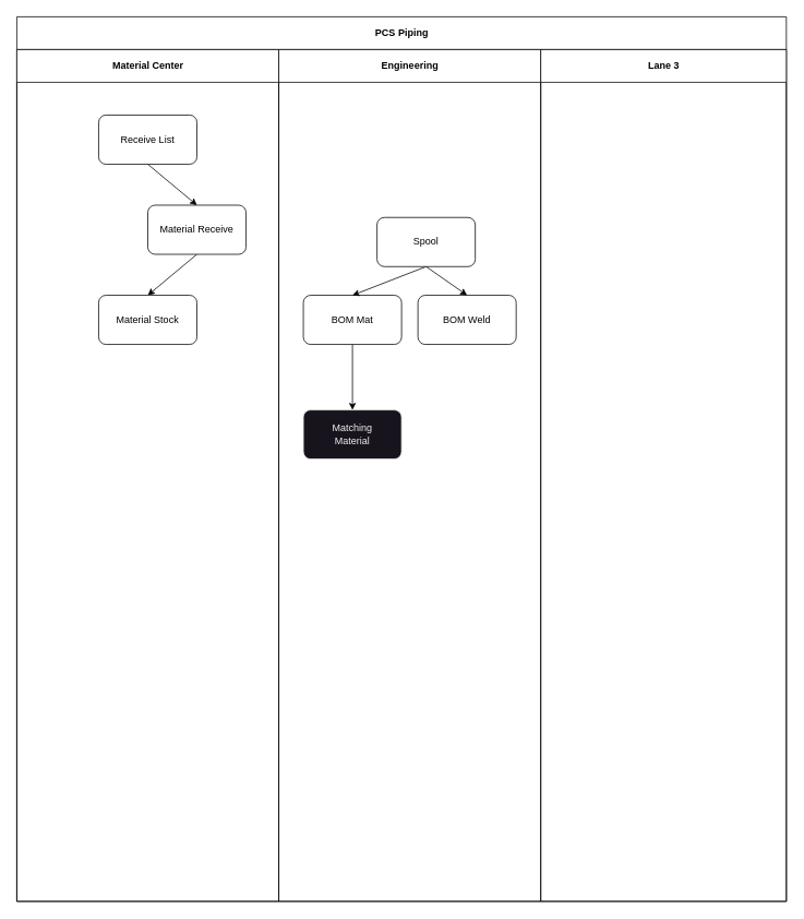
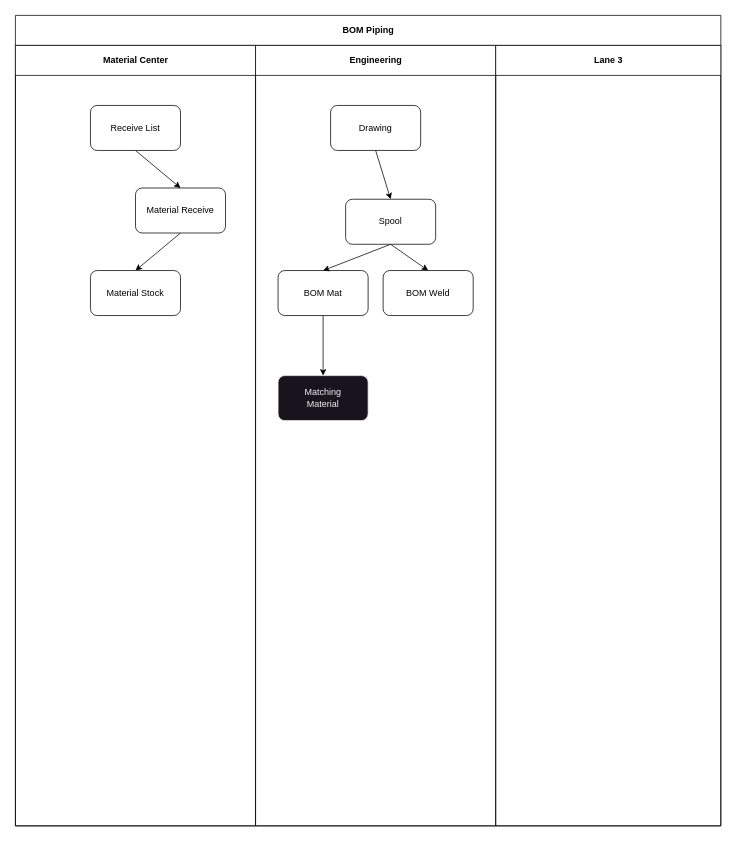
- <mxCell id="3" value="PCS Piping" style="swimlane;childLayout=stackLayout;resizeParent=1;resizeParentMax=0;startSize=40;html=1;" parent="2" vertex="1"><mxGeometry x="20" y="20" width="940" height="1080" as="geometry" /></mxCell>
+ <mxCell id="3" value="BOM Piping" style="swimlane;childLayout=stackLayout;resizeParent=1;resizeParentMax=0;startSize=40;html=1;" parent="2" vertex="1"><mxGeometry x="20" y="20" width="940" height="1080" as="geometry" /></mxCell>
+ <mxCell id="15" value="Drawing" style="rounded=1;whiteSpace=wrap;html=1;" parent="13" vertex="1"><mxGeometry x="440" y="140" width="120" height="60" as="geometry" /></mxCell>
+ <mxCell id="14" style="edgeStyle=none;sketch=0;html=1;exitX=0.5;exitY=1;exitDx=0;exitDy=0;entryX=0.5;entryY=0;entryDx=0;entryDy=0;shadow=0;" parent="13" source="15" target="21" edge="1"><mxGeometry relative="1" as="geometry" /></mxCell>
